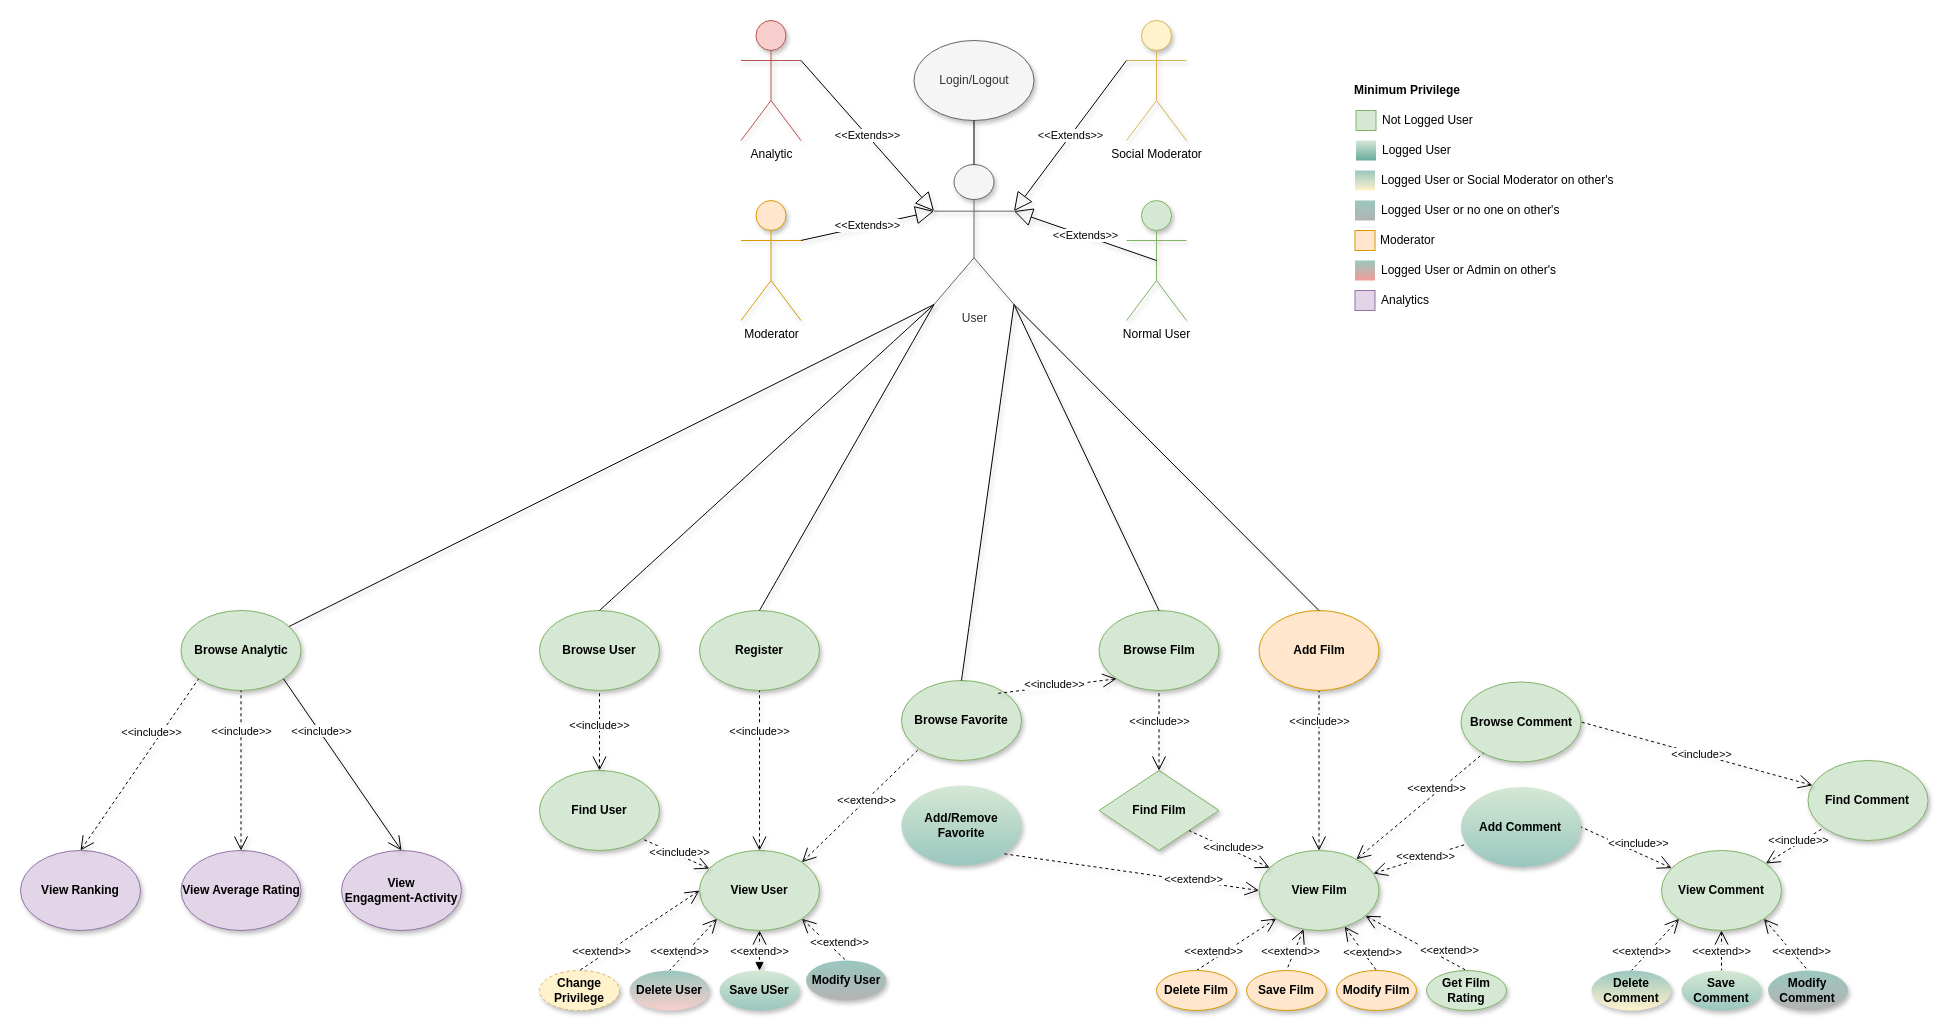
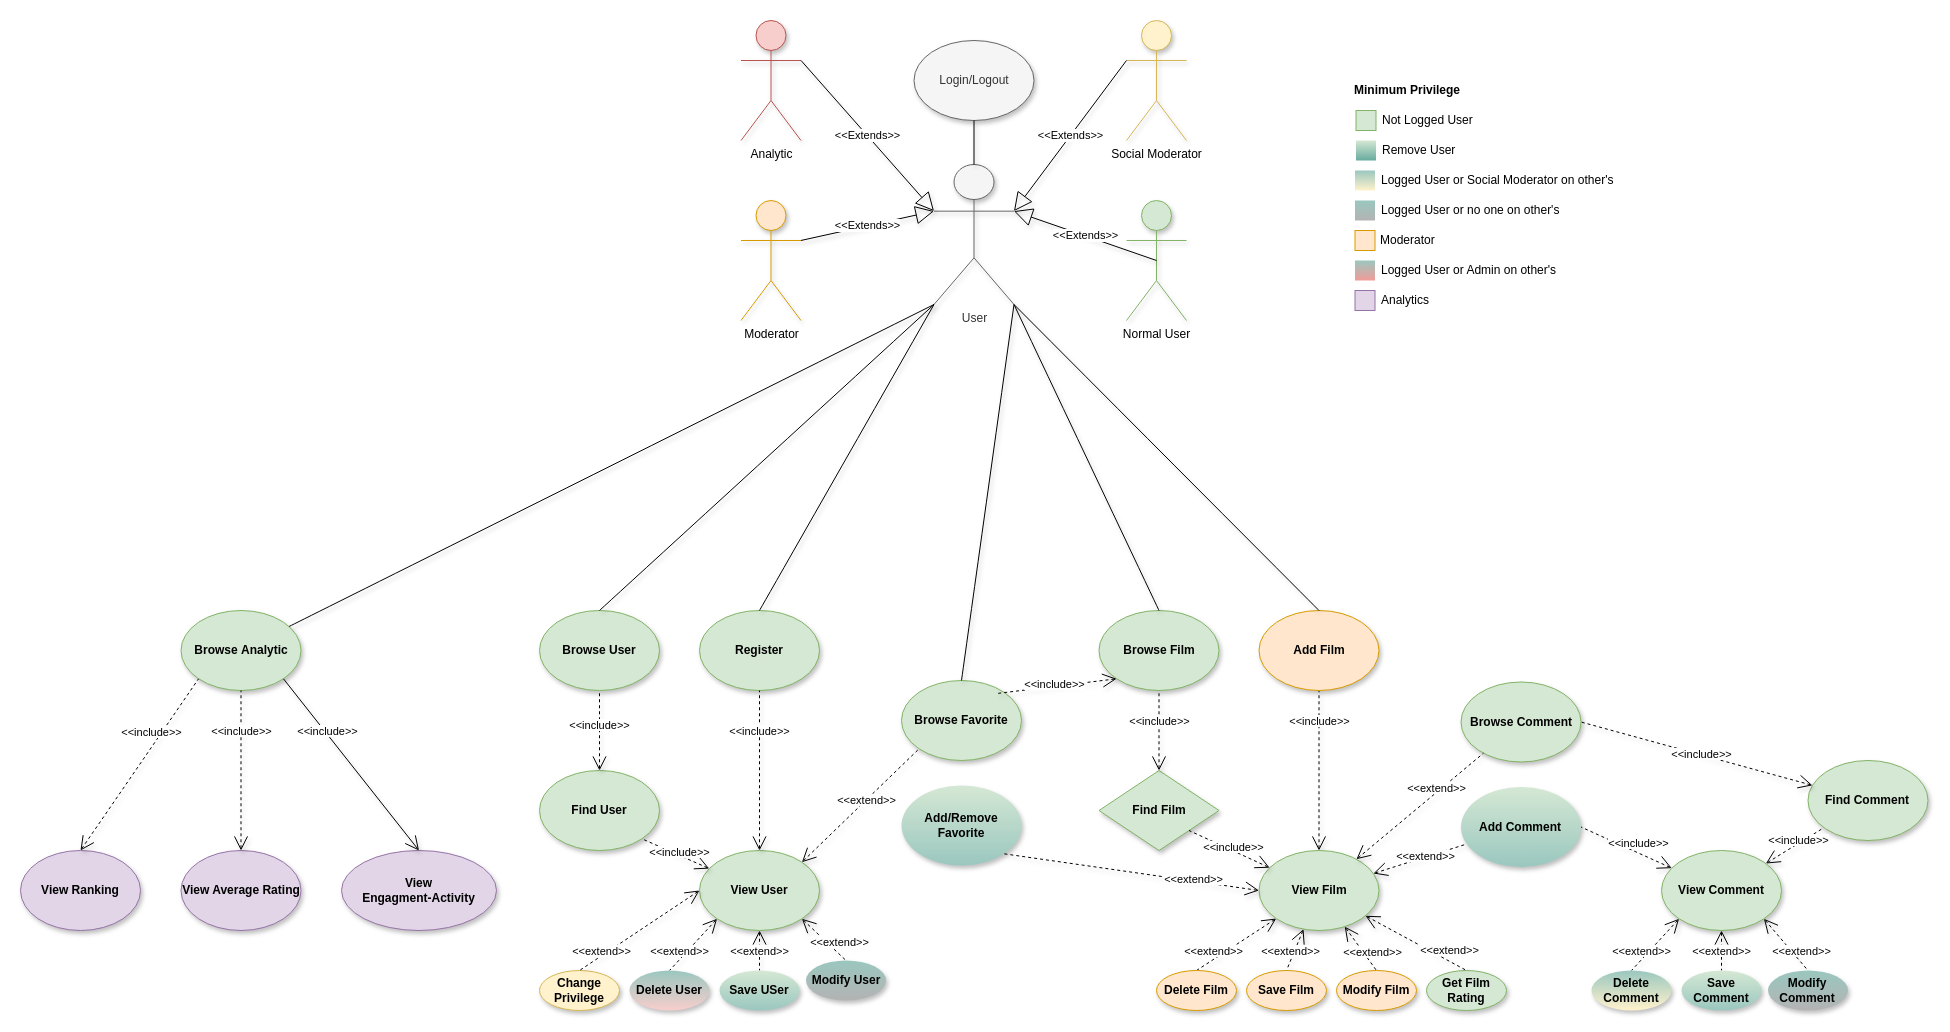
- <mxCell id="64" value="Logged User" style="text;html=1;strokeColor=none;fillColor=none;align=left;verticalAlign=middle;whiteSpace=wrap;rounded=0;" parent="1" vertex="1"><mxGeometry x="1379.5" y="140" width="87" height="20" as="geometry" /></mxCell>
+ <mxCell id="64" value="Remove User" style="text;html=1;strokeColor=none;fillColor=none;align=left;verticalAlign=middle;whiteSpace=wrap;rounded=0;" parent="1" vertex="1"><mxGeometry x="1379.5" y="140" width="87" height="20" as="geometry" /></mxCell>
- <mxCell id="86" value="&lt;p style=&quot;line-height: 120%&quot;&gt;View &lt;br&gt;Engagment-Activity&lt;/p&gt;" style="ellipse;whiteSpace=wrap;html=1;fontStyle=1;fillColor=#e1d5e7;strokeColor=#9673a6;shadow=1;" parent="1" vertex="1"><mxGeometry x="341" y="850" width="120" height="80" as="geometry" /></mxCell>
+ <mxCell id="86" value="&lt;p style=&quot;line-height: 120%&quot;&gt;View &lt;br&gt;Engagment-Activity&lt;/p&gt;" style="ellipse;whiteSpace=wrap;html=1;fontStyle=1;fillColor=#e1d5e7;strokeColor=#9673a6;shadow=1;" parent="1" vertex="1"><mxGeometry x="341" y="850" width="155" height="80" as="geometry" /></mxCell>
- <mxCell id="24" value="&lt;span style=&quot;background-color: rgb(255 , 255 , 255)&quot;&gt;&amp;lt;&amp;lt;extend&amp;gt;&amp;gt;&lt;/span&gt;" style="edgeStyle=none;html=1;startArrow=open;endArrow=block;startSize=12;verticalAlign=bottom;dashed=1;labelBackgroundColor=none;entryX=0.5;entryY=0;entryDx=0;entryDy=0;exitX=0.5;exitY=1;exitDx=0;exitDy=0;shadow=1;" parent="1" source="26" target="28" edge="1"><mxGeometry x="0.5" width="160" relative="1" as="geometry"><mxPoint x="1153.22" y="891.9" as="sourcePoint" /><mxPoint x="1038.94" y="894.22" as="targetPoint" /><mxPoint as="offset" /></mxGeometry></mxCell>
+ <mxCell id="24" value="&lt;span style=&quot;background-color: rgb(255 , 255 , 255)&quot;&gt;&amp;lt;&amp;lt;extend&amp;gt;&amp;gt;&lt;/span&gt;" style="edgeStyle=none;html=1;startArrow=open;endArrow=none;startSize=12;verticalAlign=bottom;dashed=1;labelBackgroundColor=none;entryX=0.5;entryY=0;entryDx=0;entryDy=0;exitX=0.5;exitY=1;exitDx=0;exitDy=0;shadow=1;" parent="1" source="26" target="28" edge="1"><mxGeometry x="0.5" width="160" relative="1" as="geometry"><mxPoint x="1153.22" y="891.9" as="sourcePoint" /><mxPoint x="1038.94" y="894.22" as="targetPoint" /><mxPoint as="offset" /></mxGeometry></mxCell>
- <mxCell id="76" value="Change Privilege" style="ellipse;whiteSpace=wrap;html=1;fontStyle=1;fillColor=#FFF2CC;strokeColor=#D6B656;shadow=1;dashed=1;" parent="1" vertex="1"><mxGeometry x="539" y="970" width="80" height="40" as="geometry" /></mxCell>
+ <mxCell id="76" value="Change Privilege" style="ellipse;whiteSpace=wrap;html=1;fontStyle=1;fillColor=#FFF2CC;strokeColor=#D6B656;shadow=1;" parent="1" vertex="1"><mxGeometry x="539" y="970" width="80" height="40" as="geometry" /></mxCell>
